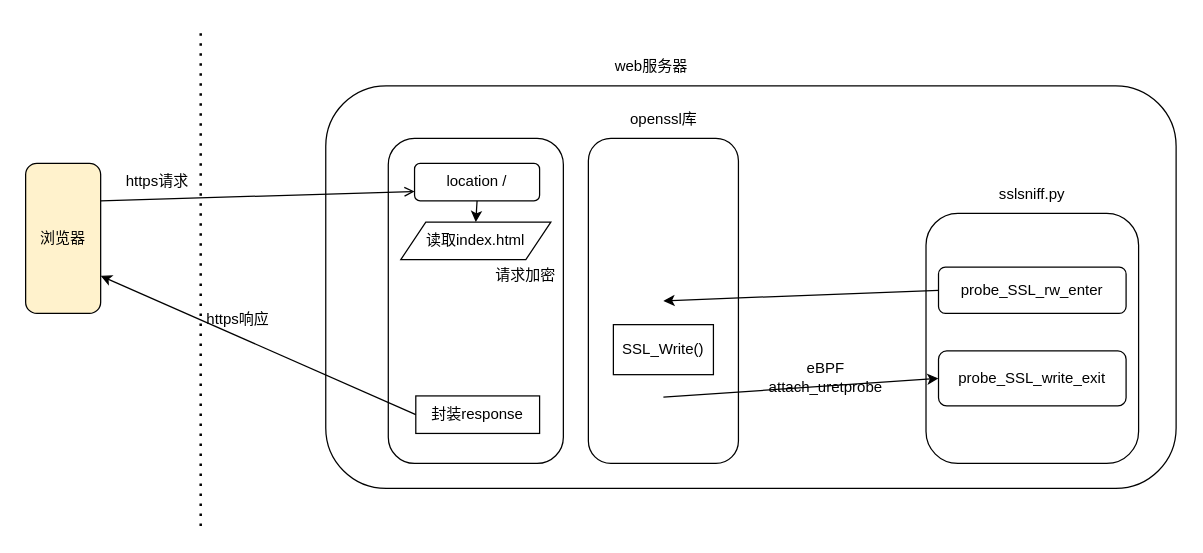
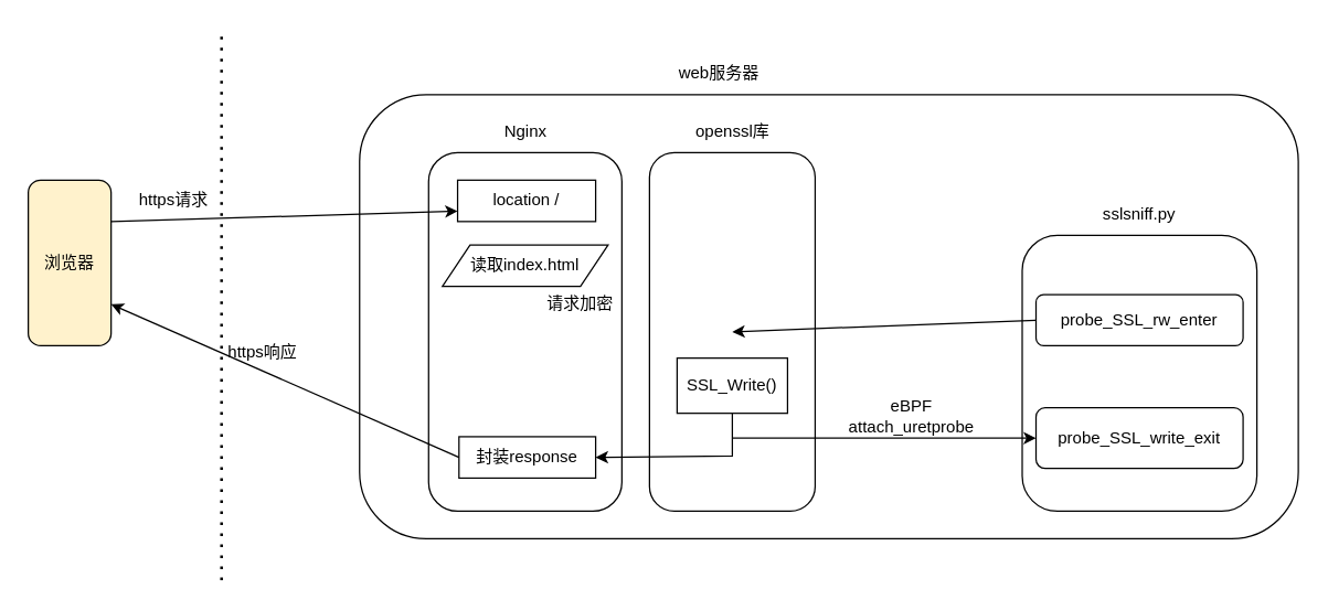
+ <mxCell id="13" value="Nginx" style="text;html=1;align=center;verticalAlign=middle;resizable=0;points=[];autosize=1;strokeColor=none;fillColor=none;" parent="1" vertex="1"><mxGeometry x="355" y="80" width="50" height="30" as="geometry" /></mxCell>
- <mxCell id="14" value="location /" style="whiteSpace=wrap;html=1;rounded=1;" parent="1" vertex="1"><mxGeometry x="331" y="130" width="100" height="30" as="geometry" /></mxCell>
+ <mxCell id="14" value="location /" style="rounded=0;whiteSpace=wrap;html=1;" parent="1" vertex="1"><mxGeometry x="331" y="130" width="100" height="30" as="geometry" /></mxCell>
- <mxCell id="15" value="" style="endArrow=open;html=1;rounded=0;exitX=1;exitY=0.25;exitDx=0;exitDy=0;entryX=0;entryY=0.75;entryDx=0;entryDy=0;" parent="1" source="2" target="14" edge="1"><mxGeometry width="50" height="50" relative="1" as="geometry"><mxPoint x="370" y="280" as="sourcePoint" /><mxPoint x="420" y="230" as="targetPoint" /></mxGeometry></mxCell>
+ <mxCell id="15" value="" style="endArrow=classic;html=1;rounded=0;exitX=1;exitY=0.25;exitDx=0;exitDy=0;entryX=0;entryY=0.75;entryDx=0;entryDy=0;" parent="1" source="2" target="14" edge="1"><mxGeometry width="50" height="50" relative="1" as="geometry"><mxPoint x="370" y="280" as="sourcePoint" /><mxPoint x="420" y="230" as="targetPoint" /></mxGeometry></mxCell>
- <mxCell id="16" value="" style="endArrow=classic;html=1;rounded=0;exitX=0.5;exitY=1;exitDx=0;exitDy=0;entryX=0.5;entryY=0;entryDx=0;entryDy=0;" parent="1" source="14" target="8" edge="1"><mxGeometry width="50" height="50" relative="1" as="geometry"><mxPoint x="370" y="280" as="sourcePoint" /><mxPoint x="420" y="230" as="targetPoint" /></mxGeometry></mxCell>
- <mxCell id="24" value="probe_SSL_write_exit" style="rounded=1;whiteSpace=wrap;html=1;" parent="1" vertex="1"><mxGeometry x="750" y="280" width="150" height="44" as="geometry" /></mxCell>
+ <mxCell id="24" value="probe_SSL_write_exit" style="rounded=1;whiteSpace=wrap;html=1;" parent="1" vertex="1"><mxGeometry x="750" y="295" width="150" height="44" as="geometry" /></mxCell>
+ <mxCell id="18" value="" style="endArrow=classic;html=1;rounded=0;entryX=1;entryY=0.5;entryDx=0;entryDy=0;exitX=0.5;exitY=1;exitDx=0;exitDy=0;" parent="1" source="11" target="17" edge="1"><mxGeometry width="50" height="50" relative="1" as="geometry"><mxPoint x="370" y="280" as="sourcePoint" /><mxPoint x="420" y="230" as="targetPoint" /><Array as="points"><mxPoint x="530" y="330" /></Array></mxGeometry></mxCell>
